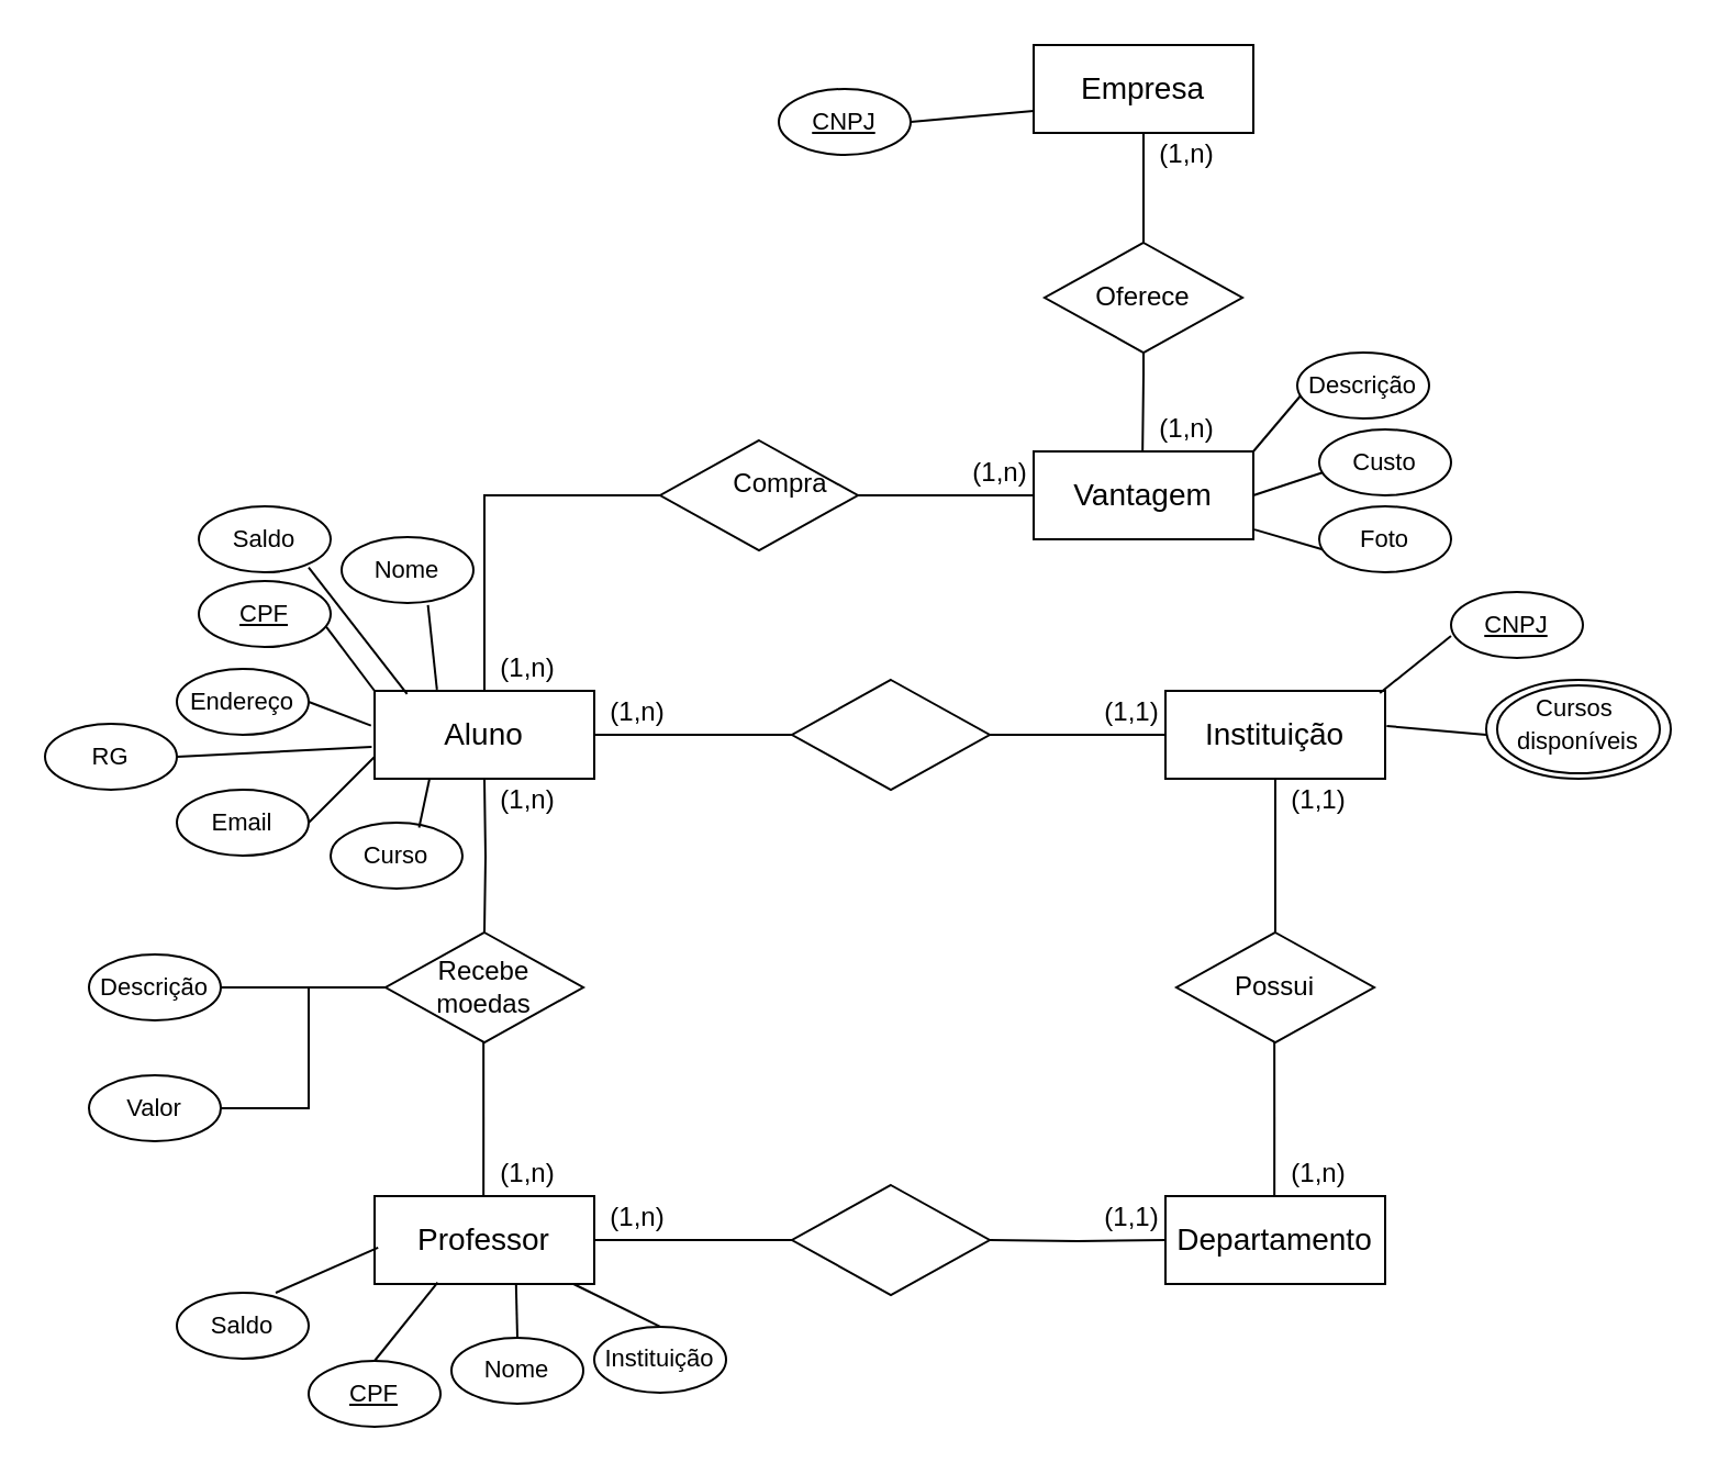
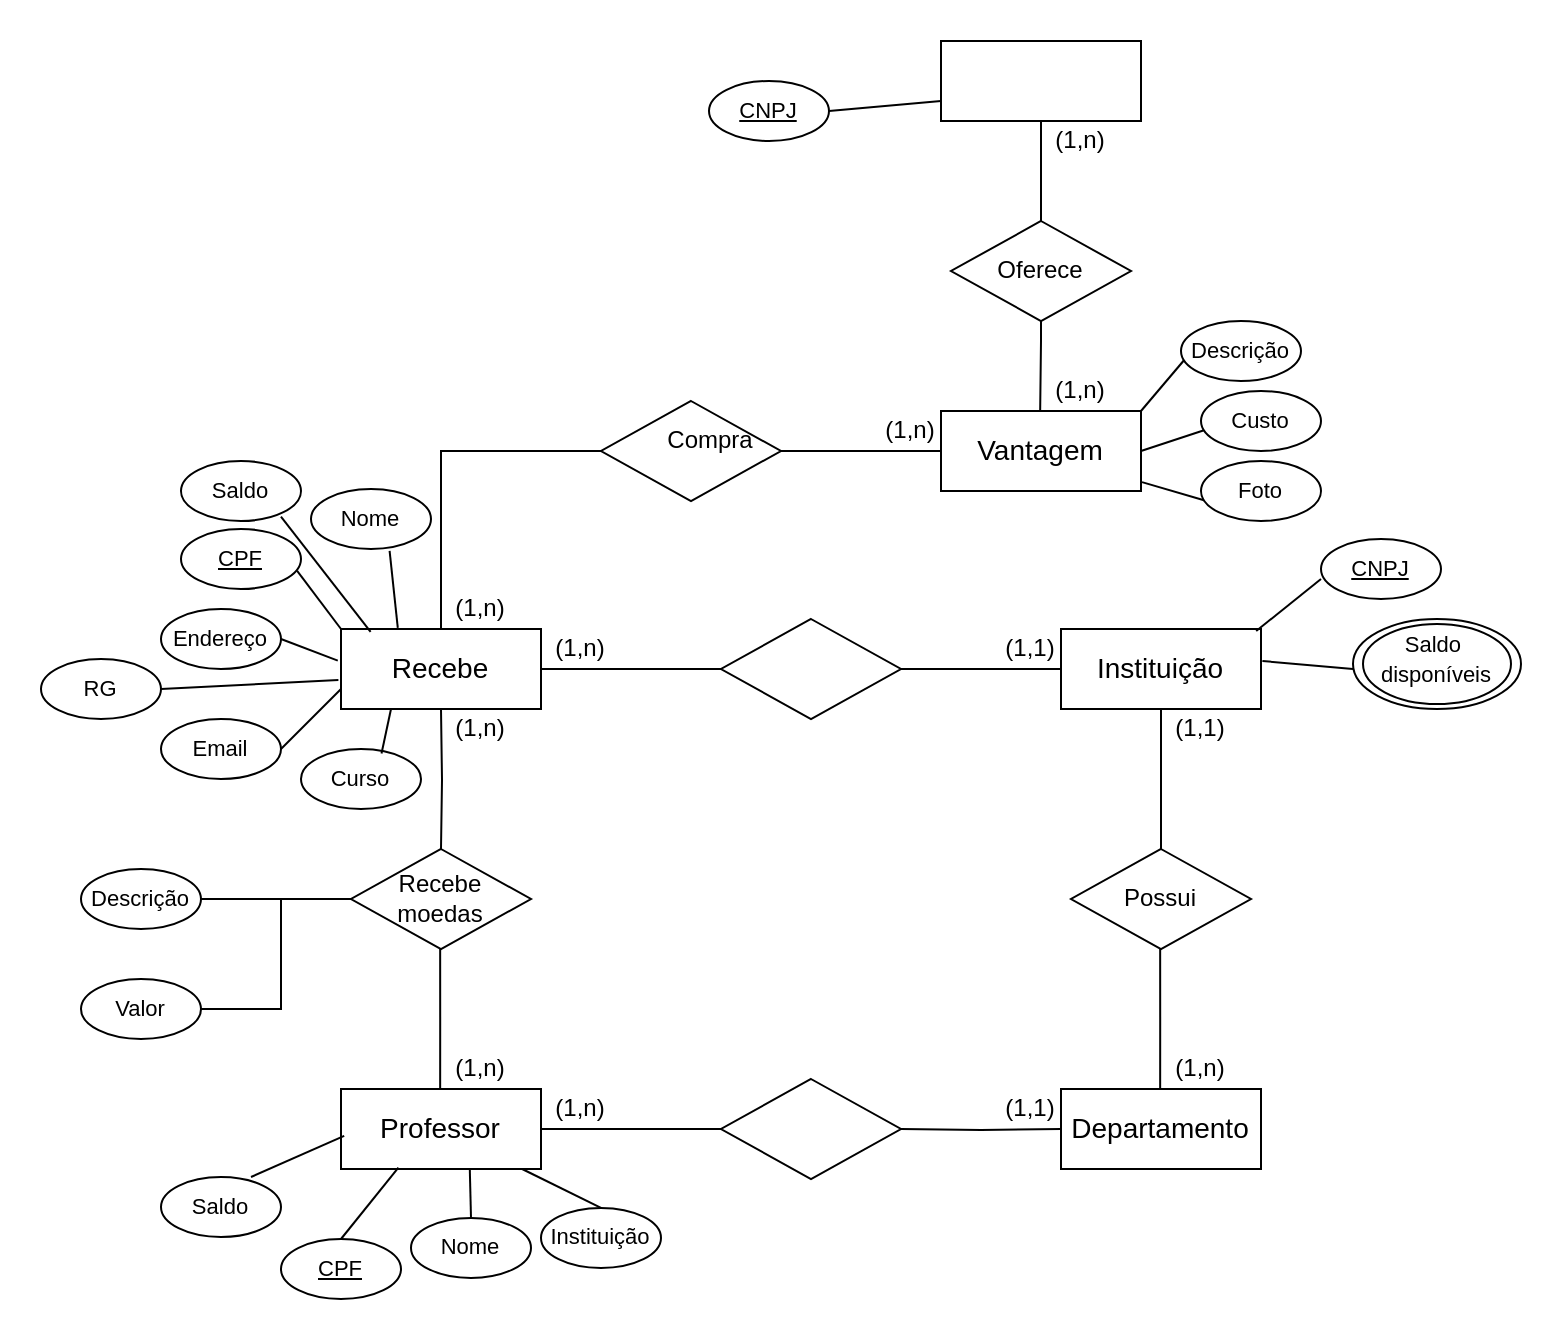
- <mxCell id="42" value="&lt;font style=&quot;font-size: 14px;&quot;&gt;Empresa&lt;/font&gt;" style="text;html=1;strokeColor=none;fillColor=none;align=center;verticalAlign=middle;whiteSpace=wrap;rounded=0;" vertex="1" parent="1"><mxGeometry x="490" y="25" width="60" height="30" as="geometry" /></mxCell>
- <mxCell id="78" value="&lt;span style=&quot;font-size: 11px;&quot;&gt;Cursos&amp;nbsp;&lt;br&gt;disponíveis&lt;br&gt;&lt;/span&gt;" style="text;html=1;strokeColor=none;fillColor=none;align=center;verticalAlign=middle;whiteSpace=wrap;rounded=0;" vertex="1" parent="1"><mxGeometry x="686" y="311.5" width="64" height="35" as="geometry" /></mxCell>
+ <mxCell id="78" value="&lt;span style=&quot;font-size: 11px;&quot;&gt;Saldo&amp;nbsp;&lt;br&gt;disponíveis&lt;br&gt;&lt;/span&gt;" style="text;html=1;strokeColor=none;fillColor=none;align=center;verticalAlign=middle;whiteSpace=wrap;rounded=0;" vertex="1" parent="1"><mxGeometry x="686" y="311.5" width="64" height="35" as="geometry" /></mxCell>
- <mxCell id="5" value="&lt;font style=&quot;font-size: 14px;&quot;&gt;Aluno&lt;/font&gt;" style="text;html=1;strokeColor=none;fillColor=none;align=center;verticalAlign=middle;whiteSpace=wrap;rounded=0;" vertex="1" parent="1"><mxGeometry x="190" y="319" width="60" height="30" as="geometry" /></mxCell>
+ <mxCell id="5" value="&lt;font style=&quot;font-size: 14px;&quot;&gt;Recebe&lt;/font&gt;" style="text;html=1;strokeColor=none;fillColor=none;align=center;verticalAlign=middle;whiteSpace=wrap;rounded=0;" vertex="1" parent="1"><mxGeometry x="190" y="319" width="60" height="30" as="geometry" /></mxCell>
